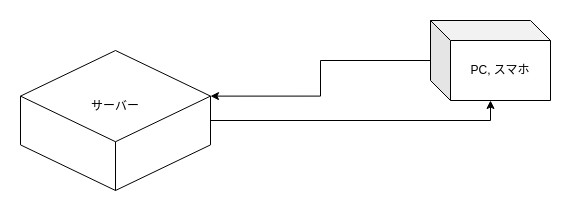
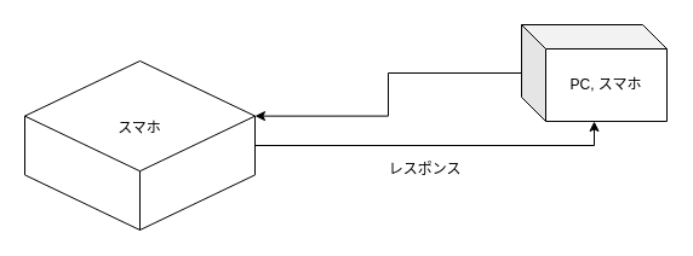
- <mxCell id="5" value="サーバー&lt;br&gt;&lt;br&gt;&lt;br&gt;" style="whiteSpace=wrap;html=1;shape=mxgraph.basic.isocube;isoAngle=15;" vertex="1" parent="1"><mxGeometry x="20" y="50" width="190" height="140" as="geometry" /></mxCell>
+ <mxCell id="5" value="スマホ&lt;br&gt;&lt;br&gt;&lt;br&gt;" style="whiteSpace=wrap;html=1;shape=mxgraph.basic.isocube;isoAngle=15;" vertex="1" parent="1"><mxGeometry x="20" y="50" width="190" height="140" as="geometry" /></mxCell>
+ <mxCell id="6" value="レスポンス" style="text;html=1;align=center;verticalAlign=middle;resizable=0;points=[];autosize=1;" vertex="1" parent="1"><mxGeometry x="310" y="130" width="80" height="20" as="geometry" /></mxCell>
